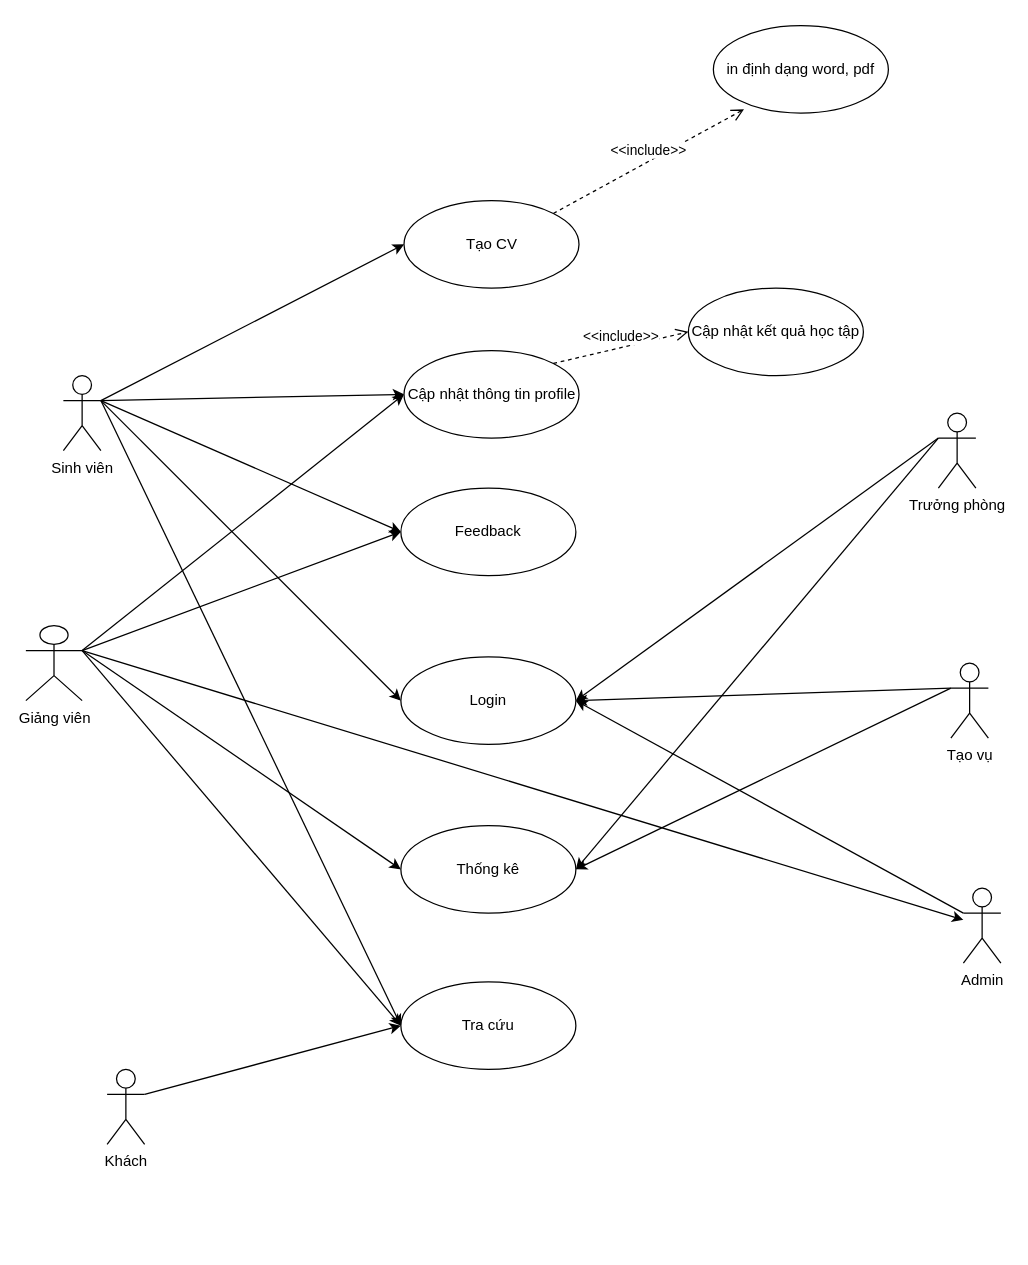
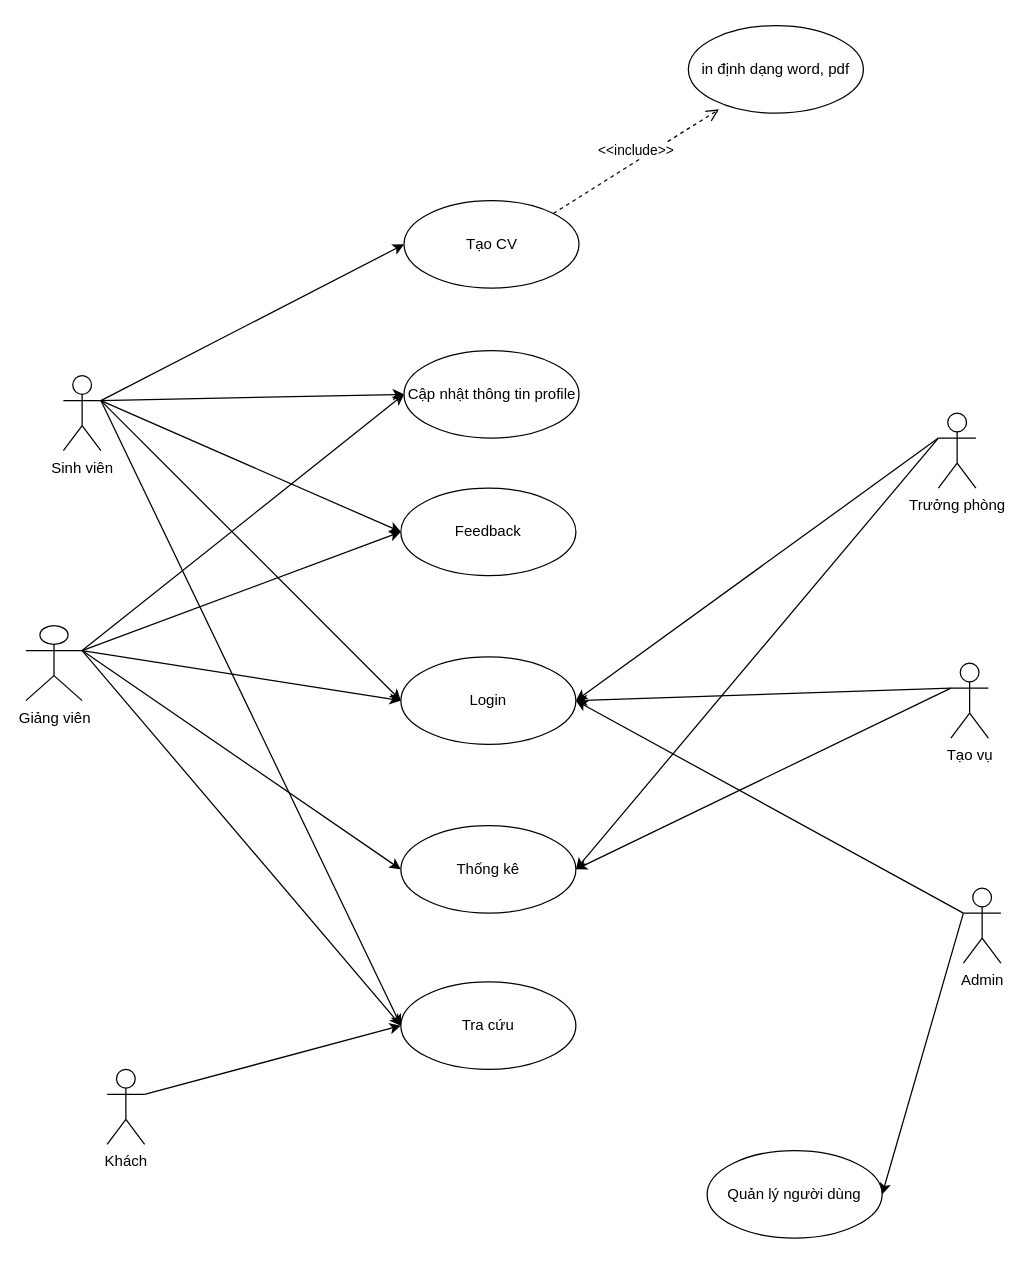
- <mxCell id="33" value="in định dạng word, pdf" style="ellipse;whiteSpace=wrap;html=1;" vertex="1" parent="1"><mxGeometry x="570" y="20" width="140" height="70" as="geometry" /></mxCell>
+ <mxCell id="33" value="in định dạng word, pdf" style="ellipse;whiteSpace=wrap;html=1;" vertex="1" parent="1"><mxGeometry x="550" y="20" width="140" height="70" as="geometry" /></mxCell>
- <mxCell id="35" value="Cập nhật kết quả học tập" style="ellipse;whiteSpace=wrap;html=1;" vertex="1" parent="1"><mxGeometry x="550" y="230" width="140" height="70" as="geometry" /></mxCell>
- <mxCell id="34" value="&amp;lt;&amp;lt;include&amp;gt;&amp;gt;" style="html=1;verticalAlign=bottom;endArrow=open;dashed=1;endSize=8;exitX=1;exitY=0;exitDx=0;exitDy=0;entryX=0;entryY=0.5;entryDx=0;entryDy=0;" edge="1" parent="1" source="26" target="35"><mxGeometry relative="1" as="geometry"><mxPoint x="459.497" y="170.251" as="sourcePoint" /><mxPoint x="570" y="200" as="targetPoint" /></mxGeometry></mxCell>
- <mxCell id="8" style="edgeStyle=none;html=1;exitX=1;exitY=0.333;exitDx=0;exitDy=0;exitPerimeter=0;" parent="1" source="13" target="16" edge="1"><mxGeometry relative="1" as="geometry"><mxPoint x="320" y="560" as="targetPoint" /></mxGeometry></mxCell>
+ <mxCell id="8" style="edgeStyle=none;html=1;exitX=1;exitY=0.333;exitDx=0;exitDy=0;exitPerimeter=0;entryX=0;entryY=0.5;entryDx=0;entryDy=0;" parent="1" source="13" target="28" edge="1"><mxGeometry relative="1" as="geometry"><mxPoint x="320" y="560" as="targetPoint" /></mxGeometry></mxCell>
+ <mxCell id="14" style="edgeStyle=none;html=1;exitX=0;exitY=0.333;exitDx=0;exitDy=0;exitPerimeter=0;entryX=1;entryY=0.5;entryDx=0;entryDy=0;" parent="1" source="16" target="31" edge="1"><mxGeometry relative="1" as="geometry"><mxPoint x="680" y="840" as="targetPoint" /></mxGeometry></mxCell>
+ <mxCell id="31" value="Quản lý người dùng" style="ellipse;whiteSpace=wrap;html=1;" vertex="1" parent="1"><mxGeometry x="565" y="920" width="140" height="70" as="geometry" /></mxCell>
